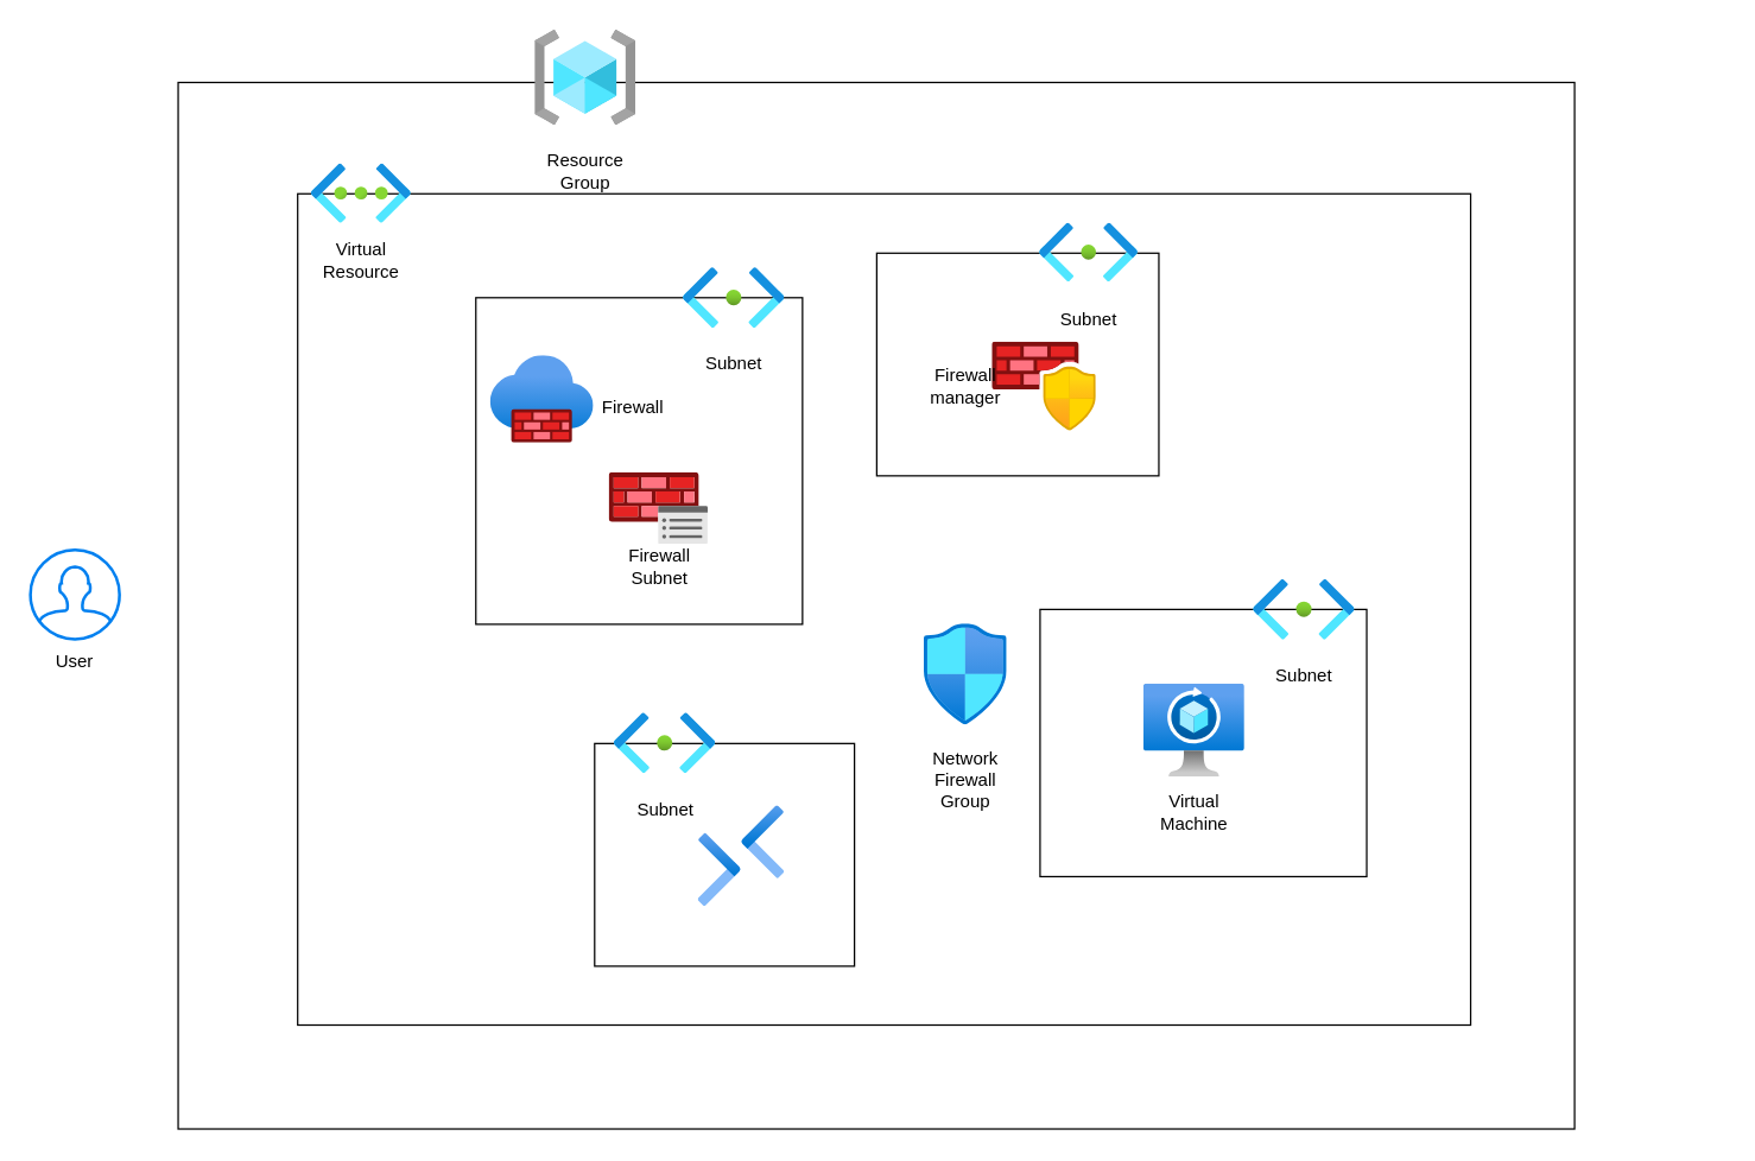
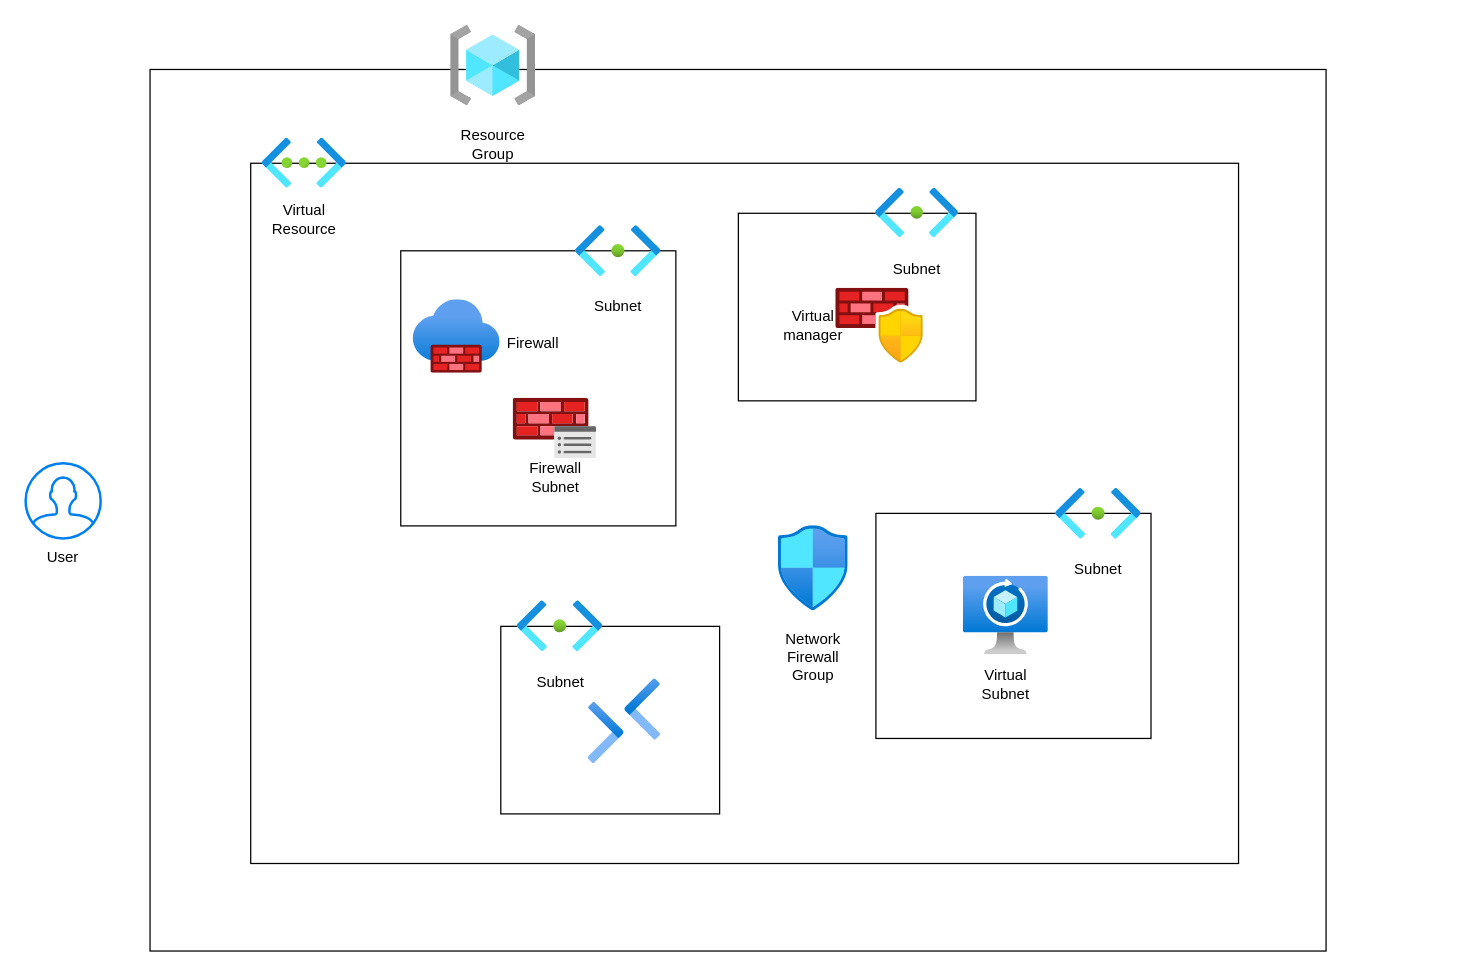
- <mxCell id="44" value="Firewall manager" style="text;strokeColor=none;align=center;fillColor=none;html=1;verticalAlign=middle;whiteSpace=wrap;rounded=0;" vertex="1" parent="42"><mxGeometry y="15" width="60" height="30" as="geometry" /></mxCell>
+ <mxCell id="44" value="Virtual manager" style="text;strokeColor=none;align=center;fillColor=none;html=1;verticalAlign=middle;whiteSpace=wrap;rounded=0;" vertex="1" parent="42"><mxGeometry y="15" width="60" height="30" as="geometry" /></mxCell>
- <mxCell id="39" value="Virtual Machine" style="text;strokeColor=none;align=center;fillColor=none;html=1;verticalAlign=middle;whiteSpace=wrap;rounded=0;" vertex="1" parent="37"><mxGeometry x="4" y="72" width="60" height="30" as="geometry" /></mxCell>
+ <mxCell id="39" value="Virtual Subnet" style="text;strokeColor=none;align=center;fillColor=none;html=1;verticalAlign=middle;whiteSpace=wrap;rounded=0;" vertex="1" parent="37"><mxGeometry x="4" y="72" width="60" height="30" as="geometry" /></mxCell>
